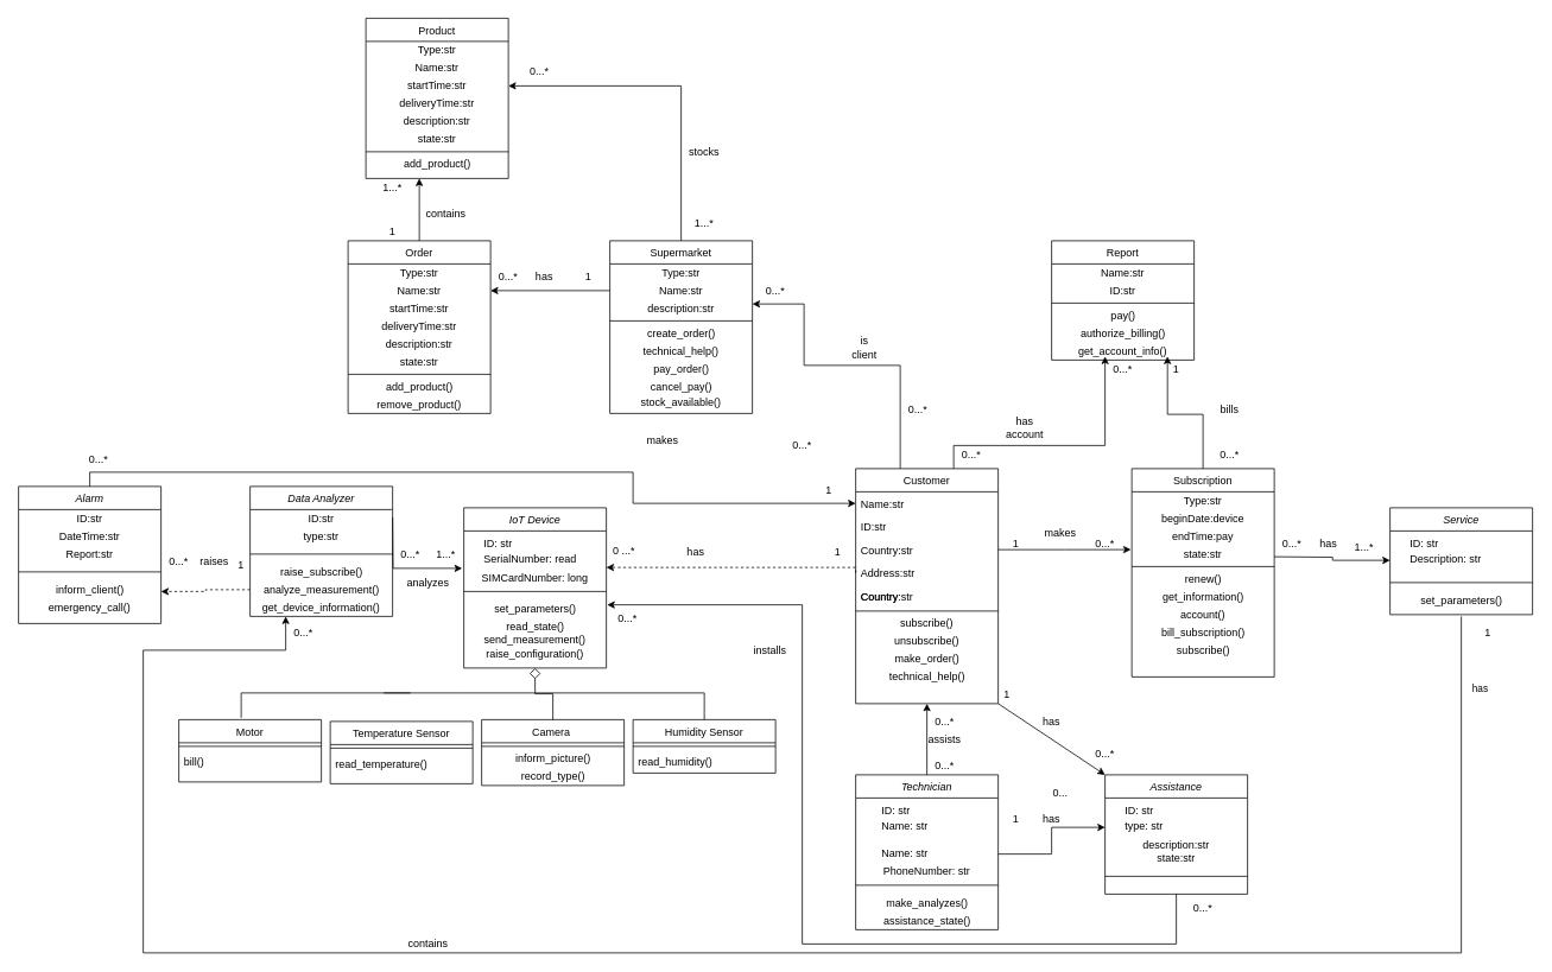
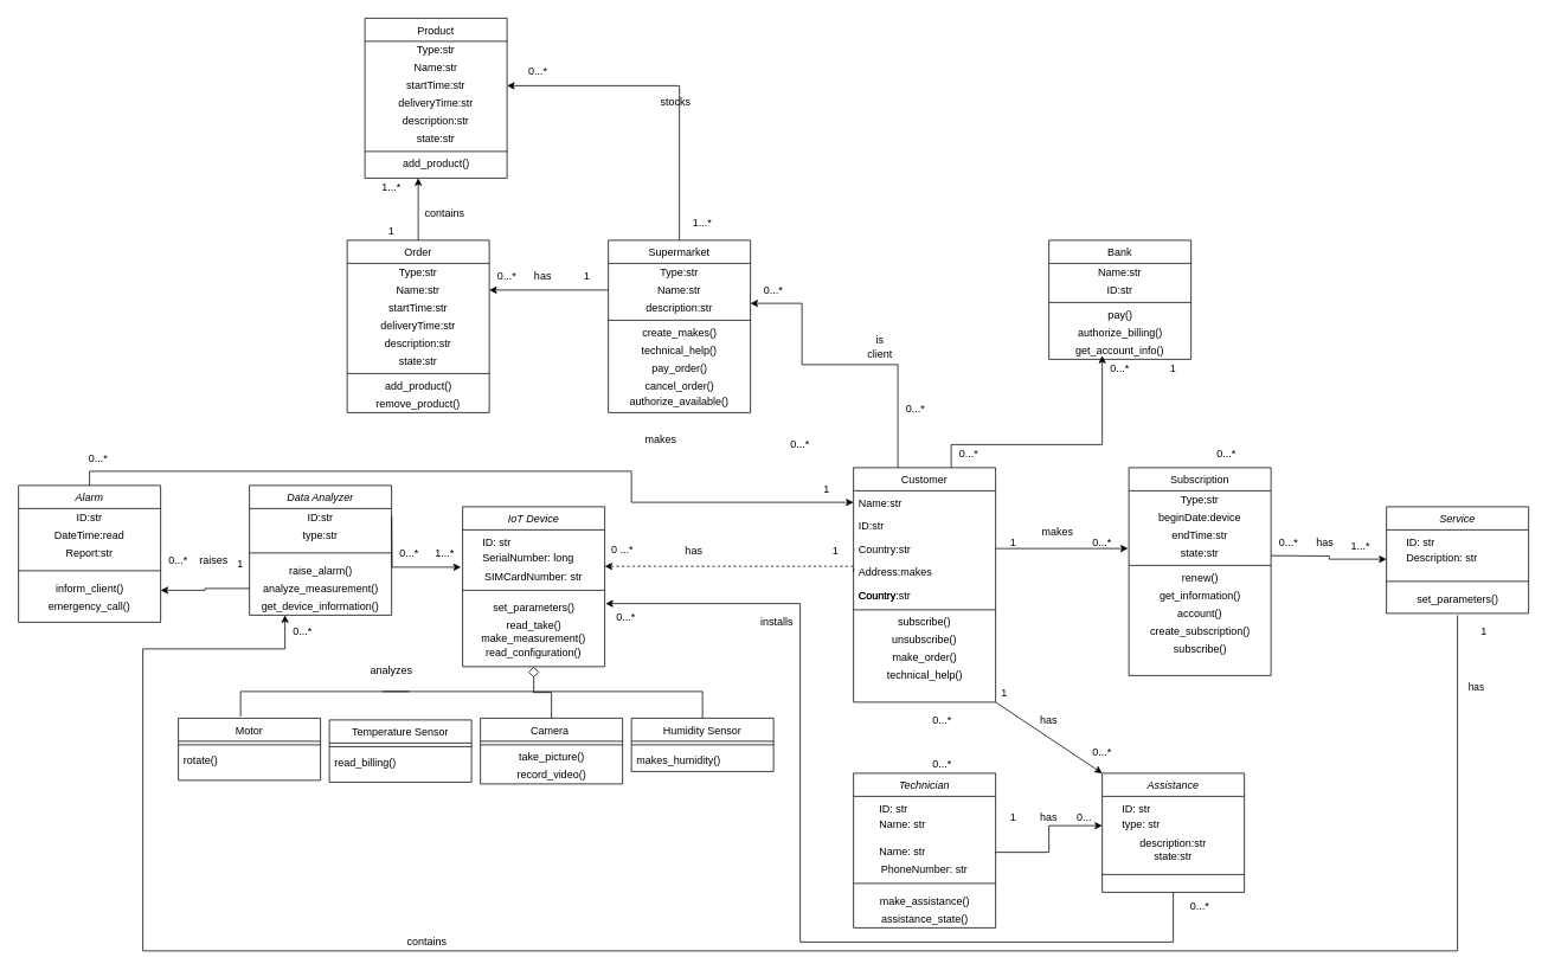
- <mxCell id="189" value="stocks" style="text;html=1;strokeColor=none;fillColor=none;align=center;verticalAlign=middle;whiteSpace=wrap;rounded=0;" vertex="1" parent="1"><mxGeometry x="770" y="160" width="40" height="20" as="geometry" /></mxCell>
+ <mxCell id="189" value="stocks" style="text;html=1;strokeColor=none;fillColor=none;align=center;verticalAlign=middle;whiteSpace=wrap;rounded=0;" vertex="1" parent="1"><mxGeometry x="740" y="105" width="40" height="20" as="geometry" /></mxCell>
- <mxCell id="114" value="Report" style="swimlane;fontStyle=0;align=center;verticalAlign=top;childLayout=stackLayout;horizontal=1;startSize=26;horizontalStack=0;resizeParent=1;resizeLast=0;collapsible=1;marginBottom=0;rounded=0;shadow=0;strokeWidth=1;" vertex="1" parent="1"><mxGeometry x="1180" y="270" width="160" height="134" as="geometry"><mxRectangle x="550" y="140" width="160" height="26" as="alternateBounds" /></mxGeometry></mxCell>
+ <mxCell id="114" value="Bank" style="swimlane;fontStyle=0;align=center;verticalAlign=top;childLayout=stackLayout;horizontal=1;startSize=26;horizontalStack=0;resizeParent=1;resizeLast=0;collapsible=1;marginBottom=0;rounded=0;shadow=0;strokeWidth=1;" vertex="1" parent="1"><mxGeometry x="1180" y="270" width="160" height="134" as="geometry"><mxRectangle x="550" y="140" width="160" height="26" as="alternateBounds" /></mxGeometry></mxCell>
- <mxCell id="94" value="create_order()" style="text;html=1;align=center;verticalAlign=middle;resizable=0;points=[];autosize=1;" parent="89" vertex="1"><mxGeometry y="94" width="160" height="20" as="geometry" /></mxCell>
+ <mxCell id="94" value="create_makes()" style="text;html=1;align=center;verticalAlign=middle;resizable=0;points=[];autosize=1;" parent="89" vertex="1"><mxGeometry y="94" width="160" height="20" as="geometry" /></mxCell>
- <mxCell id="144" value="is client" style="text;html=1;strokeColor=none;fillColor=none;align=center;verticalAlign=middle;whiteSpace=wrap;rounded=0;" vertex="1" parent="1"><mxGeometry x="950" y="380" width="40" height="20" as="geometry" /></mxCell>
+ <mxCell id="144" value="is client" style="text;html=1;strokeColor=none;fillColor=none;align=center;verticalAlign=middle;whiteSpace=wrap;rounded=0;" vertex="1" parent="1"><mxGeometry x="970" y="380" width="40" height="20" as="geometry" /></mxCell>
- <mxCell id="97" value="cancel_pay()" style="text;html=1;align=center;verticalAlign=middle;resizable=0;points=[];autosize=1;" parent="89" vertex="1"><mxGeometry y="154" width="160" height="20" as="geometry" /></mxCell>
+ <mxCell id="97" value="cancel_order()" style="text;html=1;align=center;verticalAlign=middle;resizable=0;points=[];autosize=1;" parent="89" vertex="1"><mxGeometry y="154" width="160" height="20" as="geometry" /></mxCell>
- <mxCell id="41" style="edgeStyle=orthogonalEdgeStyle;rounded=0;orthogonalLoop=1;jettySize=auto;html=1;entryX=0.813;entryY=0.8;entryDx=0;entryDy=0;entryPerimeter=0;" edge="1" parent="1" source="42" target="120"><mxGeometry relative="1" as="geometry" /></mxCell>
- <mxCell id="98" value="stock_available()" style="text;html=1;strokeColor=none;fillColor=none;align=center;verticalAlign=middle;whiteSpace=wrap;rounded=0;" vertex="1" parent="89"><mxGeometry y="174" width="160" height="16" as="geometry" /></mxCell>
+ <mxCell id="98" value="authorize_available()" style="text;html=1;strokeColor=none;fillColor=none;align=center;verticalAlign=middle;whiteSpace=wrap;rounded=0;" vertex="1" parent="89"><mxGeometry y="174" width="160" height="16" as="geometry" /></mxCell>
- <mxCell id="147" value="bills" style="text;html=1;strokeColor=none;fillColor=none;align=center;verticalAlign=middle;whiteSpace=wrap;rounded=0;" vertex="1" parent="1"><mxGeometry x="1360" width="40" height="20" as="geometry" y="450" /></mxCell>
- <mxCell id="126" value="has&lt;br&gt;account" style="text;html=1;strokeColor=none;fillColor=none;align=center;verticalAlign=middle;whiteSpace=wrap;rounded=0;" vertex="1" parent="1"><mxGeometry x="1130" y="470" width="40" height="20" as="geometry" /></mxCell>
- <mxCell id="166" value="DateTime:str" style="text;html=1;strokeColor=none;fillColor=none;align=center;verticalAlign=middle;whiteSpace=wrap;rounded=0;" vertex="1" parent="164"><mxGeometry y="46" width="160" height="20" as="geometry" /></mxCell>
+ <mxCell id="166" value="DateTime:read" style="text;html=1;strokeColor=none;fillColor=none;align=center;verticalAlign=middle;whiteSpace=wrap;rounded=0;" vertex="1" parent="164"><mxGeometry y="46" width="160" height="20" as="geometry" /></mxCell>
- <mxCell id="45" value="endTime:pay" style="text;html=1;strokeColor=none;fillColor=none;align=center;verticalAlign=middle;whiteSpace=wrap;rounded=0;" parent="42" vertex="1"><mxGeometry y="66" width="160" height="20" as="geometry" /></mxCell>
+ <mxCell id="45" value="endTime:str" style="text;html=1;strokeColor=none;fillColor=none;align=center;verticalAlign=middle;whiteSpace=wrap;rounded=0;" parent="42" vertex="1"><mxGeometry y="66" width="160" height="20" as="geometry" /></mxCell>
- <mxCell id="4" value="     SerialNumber: read&#10;" style="text;align=left;verticalAlign=top;spacingLeft=4;spacingRight=4;overflow=hidden;rotatable=0;points=[[0,0.5],[1,0.5]];portConstraint=eastwest;rounded=0;shadow=0;html=0;" parent="2" vertex="1"><mxGeometry y="44" width="160" height="30" as="geometry" /></mxCell>
+ <mxCell id="4" value="     SerialNumber: long&#10;" style="text;align=left;verticalAlign=top;spacingLeft=4;spacingRight=4;overflow=hidden;rotatable=0;points=[[0,0.5],[1,0.5]];portConstraint=eastwest;rounded=0;shadow=0;html=0;" parent="2" vertex="1"><mxGeometry y="44" width="160" height="30" as="geometry" /></mxCell>
- <mxCell id="160" value="raise_subscribe()" style="text;html=1;align=center;verticalAlign=middle;resizable=0;points=[];autosize=1;" vertex="1" parent="156"><mxGeometry y="86" width="160" height="20" as="geometry" /></mxCell>
+ <mxCell id="160" value="raise_alarm()" style="text;html=1;align=center;verticalAlign=middle;resizable=0;points=[];autosize=1;" vertex="1" parent="156"><mxGeometry y="86" width="160" height="20" as="geometry" /></mxCell>
- <mxCell id="25" value="Address:str" style="text;align=left;verticalAlign=top;spacingLeft=4;spacingRight=4;overflow=hidden;rotatable=0;points=[[0,0.5],[1,0.5]];portConstraint=eastwest;rounded=0;shadow=0;html=0;" parent="21" vertex="1"><mxGeometry y="104" width="160" height="26" as="geometry" /></mxCell>
+ <mxCell id="25" value="Address:makes" style="text;align=left;verticalAlign=top;spacingLeft=4;spacingRight=4;overflow=hidden;rotatable=0;points=[[0,0.5],[1,0.5]];portConstraint=eastwest;rounded=0;shadow=0;html=0;" parent="21" vertex="1"><mxGeometry y="104" width="160" height="26" as="geometry" /></mxCell>
- <mxCell id="5" value="&lt;span style=&quot;text-align: left&quot;&gt;SIMCardNumber: long&lt;/span&gt;" style="text;html=1;strokeColor=none;fillColor=none;align=center;verticalAlign=middle;whiteSpace=wrap;rounded=0;" parent="2" vertex="1"><mxGeometry y="74" width="160" height="10" as="geometry" /></mxCell>
+ <mxCell id="5" value="&lt;span style=&quot;text-align: left&quot;&gt;SIMCardNumber: str&lt;/span&gt;" style="text;html=1;strokeColor=none;fillColor=none;align=center;verticalAlign=middle;whiteSpace=wrap;rounded=0;" parent="2" vertex="1"><mxGeometry y="74" width="160" height="10" as="geometry" /></mxCell>
- <mxCell id="188" value="analyzes" style="text;html=1;strokeColor=none;fillColor=none;align=center;verticalAlign=middle;whiteSpace=wrap;rounded=0;" vertex="1" parent="1"><mxGeometry x="460" y="644" width="40" height="20" as="geometry" /></mxCell>
+ <mxCell id="188" value="analyzes" style="text;html=1;strokeColor=none;fillColor=none;align=center;verticalAlign=middle;whiteSpace=wrap;rounded=0;" vertex="1" parent="1"><mxGeometry x="420" y="744" width="40" height="20" as="geometry" /></mxCell>
- <mxCell id="175" style="edgeStyle=orthogonalEdgeStyle;rounded=0;orthogonalLoop=1;jettySize=auto;html=1;entryX=1;entryY=0.6;entryDx=0;entryDy=0;entryPerimeter=0;dashed=1;" edge="1" parent="1" source="161" target="169"><mxGeometry relative="1" as="geometry" /></mxCell>
+ <mxCell id="175" style="edgeStyle=orthogonalEdgeStyle;rounded=0;orthogonalLoop=1;jettySize=auto;html=1;entryX=1;entryY=0.6;entryDx=0;entryDy=0;entryPerimeter=0;" edge="1" parent="1" source="161" target="169"><mxGeometry relative="1" as="geometry" /></mxCell>
- <mxCell id="8" value="read_state()" style="text;html=1;align=center;verticalAlign=middle;resizable=0;points=[];autosize=1;" parent="2" vertex="1"><mxGeometry y="124" width="160" height="20" as="geometry" /></mxCell>
+ <mxCell id="8" value="read_take()" style="text;html=1;align=center;verticalAlign=middle;resizable=0;points=[];autosize=1;" parent="2" vertex="1"><mxGeometry y="124" width="160" height="20" as="geometry" /></mxCell>
- <mxCell id="51" value="bill_subscription()" style="text;html=1;align=center;verticalAlign=middle;resizable=0;points=[];autosize=1;" parent="42" vertex="1"><mxGeometry y="174" width="160" height="20" as="geometry" /></mxCell>
+ <mxCell id="51" value="create_subscription()" style="text;html=1;align=center;verticalAlign=middle;resizable=0;points=[];autosize=1;" parent="42" vertex="1"><mxGeometry y="174" width="160" height="20" as="geometry" /></mxCell>
- <mxCell id="9" value="send_measurement()" style="text;html=1;strokeColor=none;fillColor=none;align=center;verticalAlign=middle;whiteSpace=wrap;rounded=0;" parent="2" vertex="1"><mxGeometry y="144" width="160" height="10" as="geometry" /></mxCell>
+ <mxCell id="9" value="make_measurement()" style="text;html=1;strokeColor=none;fillColor=none;align=center;verticalAlign=middle;whiteSpace=wrap;rounded=0;" parent="2" vertex="1"><mxGeometry y="144" width="160" height="10" as="geometry" /></mxCell>
- <mxCell id="184" value="installs" style="text;html=1;strokeColor=none;fillColor=none;align=center;verticalAlign=middle;whiteSpace=wrap;rounded=0;" vertex="1" parent="1"><mxGeometry x="844" y="720" width="40" height="20" as="geometry" /></mxCell>
+ <mxCell id="184" value="installs" style="text;html=1;strokeColor=none;fillColor=none;align=center;verticalAlign=middle;whiteSpace=wrap;rounded=0;" vertex="1" parent="1"><mxGeometry x="854" y="690" width="40" height="20" as="geometry" /></mxCell>
- <mxCell id="10" value="raise_configuration()" style="text;html=1;strokeColor=none;fillColor=none;align=center;verticalAlign=middle;whiteSpace=wrap;rounded=0;" parent="2" vertex="1"><mxGeometry y="154" width="160" height="20" as="geometry" /></mxCell>
+ <mxCell id="10" value="read_configuration()" style="text;html=1;strokeColor=none;fillColor=none;align=center;verticalAlign=middle;whiteSpace=wrap;rounded=0;" parent="2" vertex="1"><mxGeometry y="154" width="160" height="20" as="geometry" /></mxCell>
- <mxCell id="72" value="assists" style="text;html=1;strokeColor=none;fillColor=none;align=center;verticalAlign=middle;whiteSpace=wrap;rounded=0;" parent="1" vertex="1"><mxGeometry x="1040" y="820" width="40" height="20" as="geometry" /></mxCell>
- <mxCell id="63" style="edgeStyle=orthogonalEdgeStyle;rounded=0;orthogonalLoop=1;jettySize=auto;html=1;entryX=0.5;entryY=1;entryDx=0;entryDy=0;" parent="1" source="64" target="21" edge="1"><mxGeometry relative="1" as="geometry" /></mxCell>
- <mxCell id="16" value="inform_picture()" style="text;html=1;align=center;verticalAlign=middle;resizable=0;points=[];autosize=1;" parent="14" vertex="1"><mxGeometry y="34" width="160" height="20" as="geometry" /></mxCell>
+ <mxCell id="16" value="take_picture()" style="text;html=1;align=center;verticalAlign=middle;resizable=0;points=[];autosize=1;" parent="14" vertex="1"><mxGeometry y="34" width="160" height="20" as="geometry" /></mxCell>
- <mxCell id="152" value="bill()" style="text;align=left;verticalAlign=top;spacingLeft=4;spacingRight=4;overflow=hidden;rotatable=0;points=[[0,0.5],[1,0.5]];portConstraint=eastwest;fontStyle=0" vertex="1" parent="150"><mxGeometry y="34" width="160" height="26" as="geometry" /></mxCell>
+ <mxCell id="152" value="rotate()" style="text;align=left;verticalAlign=top;spacingLeft=4;spacingRight=4;overflow=hidden;rotatable=0;points=[[0,0.5],[1,0.5]];portConstraint=eastwest;fontStyle=0" vertex="1" parent="150"><mxGeometry y="34" width="160" height="26" as="geometry" /></mxCell>
- <mxCell id="38" value="read_humidity()" style="text;align=left;verticalAlign=top;spacingLeft=4;spacingRight=4;overflow=hidden;rotatable=0;points=[[0,0.5],[1,0.5]];portConstraint=eastwest;fontStyle=0" parent="36" vertex="1"><mxGeometry y="34" width="160" height="26" as="geometry" /></mxCell>
+ <mxCell id="38" value="makes_humidity()" style="text;align=left;verticalAlign=top;spacingLeft=4;spacingRight=4;overflow=hidden;rotatable=0;points=[[0,0.5],[1,0.5]];portConstraint=eastwest;fontStyle=0" parent="36" vertex="1"><mxGeometry y="34" width="160" height="26" as="geometry" /></mxCell>
- <mxCell id="13" value="read_temperature()" style="text;align=left;verticalAlign=top;spacingLeft=4;spacingRight=4;overflow=hidden;rotatable=0;points=[[0,0.5],[1,0.5]];portConstraint=eastwest;fontStyle=0" parent="11" vertex="1"><mxGeometry y="34" width="160" height="26" as="geometry" /></mxCell>
+ <mxCell id="13" value="read_billing()" style="text;align=left;verticalAlign=top;spacingLeft=4;spacingRight=4;overflow=hidden;rotatable=0;points=[[0,0.5],[1,0.5]];portConstraint=eastwest;fontStyle=0" parent="11" vertex="1"><mxGeometry y="34" width="160" height="26" as="geometry" /></mxCell>
- <mxCell id="17" value="record_type()" style="text;html=1;align=center;verticalAlign=middle;resizable=0;points=[];autosize=1;" parent="14" vertex="1"><mxGeometry y="54" width="160" height="20" as="geometry" /></mxCell>
+ <mxCell id="17" value="record_video()" style="text;html=1;align=center;verticalAlign=middle;resizable=0;points=[];autosize=1;" parent="14" vertex="1"><mxGeometry y="54" width="160" height="20" as="geometry" /></mxCell>
- <mxCell id="81" value="0..." style="text;html=1;strokeColor=none;fillColor=none;align=center;verticalAlign=middle;whiteSpace=wrap;rounded=0;" parent="1" vertex="1"><mxGeometry x="1170" y="880" width="40" height="20" as="geometry" /></mxCell>
+ <mxCell id="81" value="0..." style="text;html=1;strokeColor=none;fillColor=none;align=center;verticalAlign=middle;whiteSpace=wrap;rounded=0;" parent="1" vertex="1"><mxGeometry x="1200" y="910" width="40" height="20" as="geometry" /></mxCell>
- <mxCell id="70" value="make_analyzes()" style="text;html=1;align=center;verticalAlign=middle;resizable=0;points=[];autosize=1;" parent="64" vertex="1"><mxGeometry y="134" width="160" height="20" as="geometry" /></mxCell>
+ <mxCell id="70" value="make_assistance()" style="text;html=1;align=center;verticalAlign=middle;resizable=0;points=[];autosize=1;" parent="64" vertex="1"><mxGeometry y="134" width="160" height="20" as="geometry" /></mxCell>
